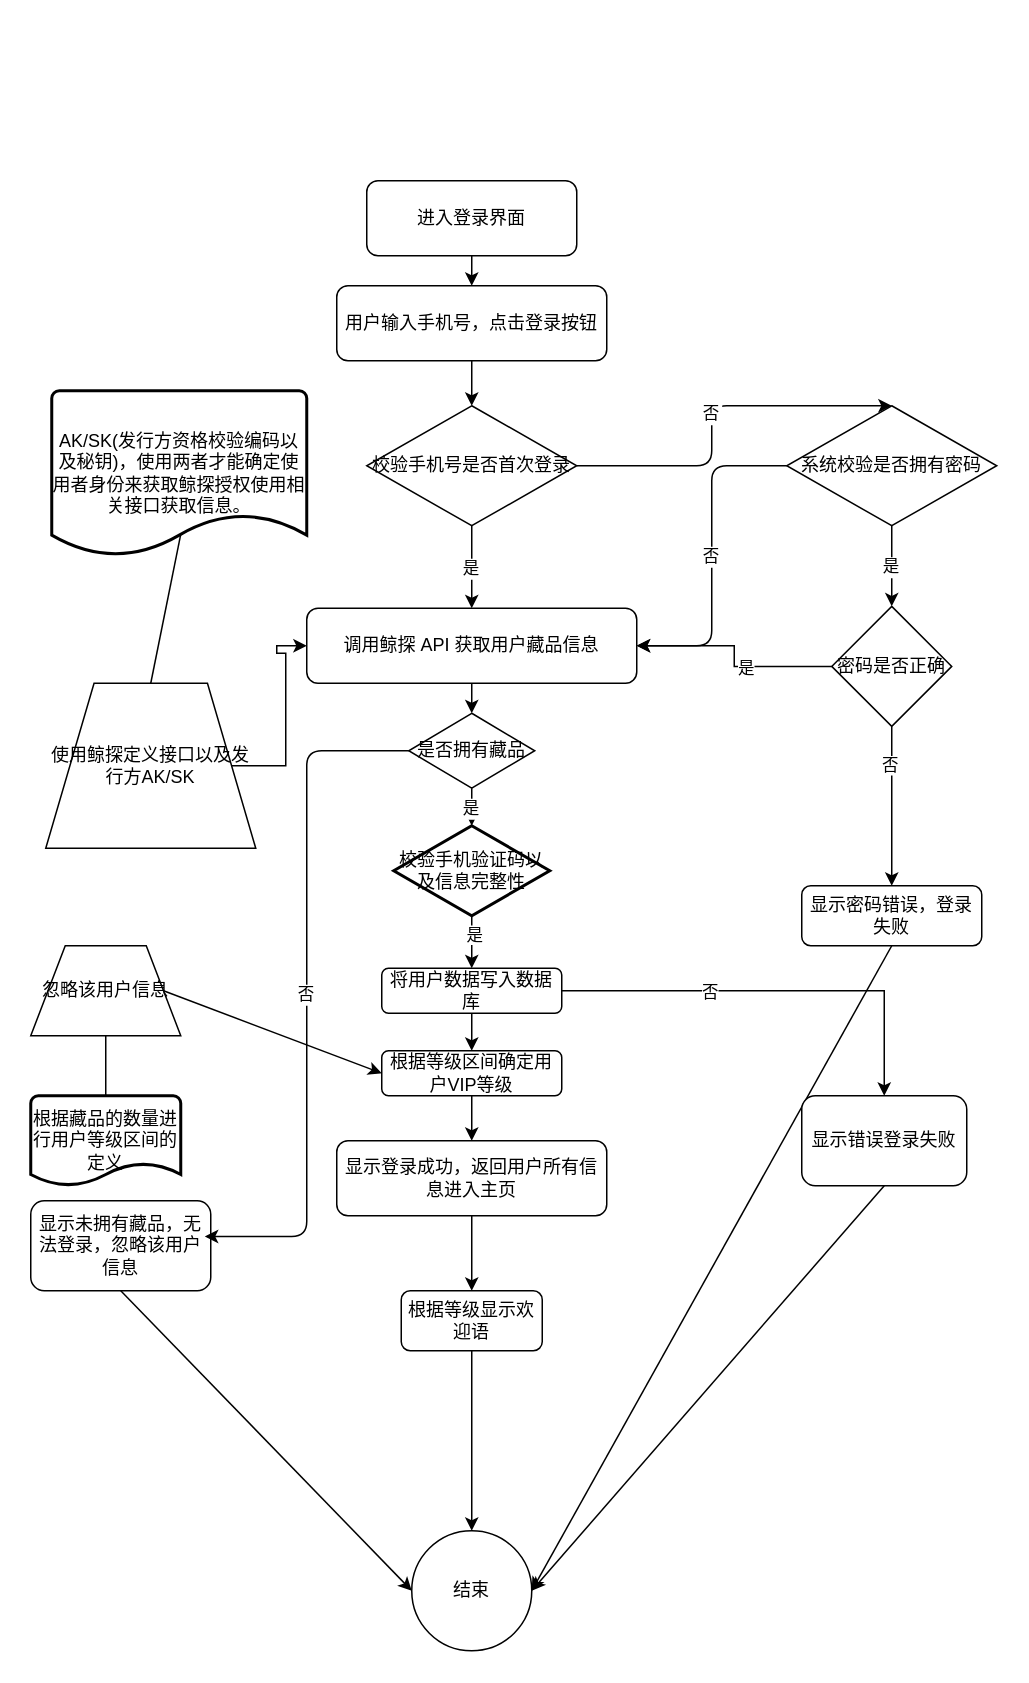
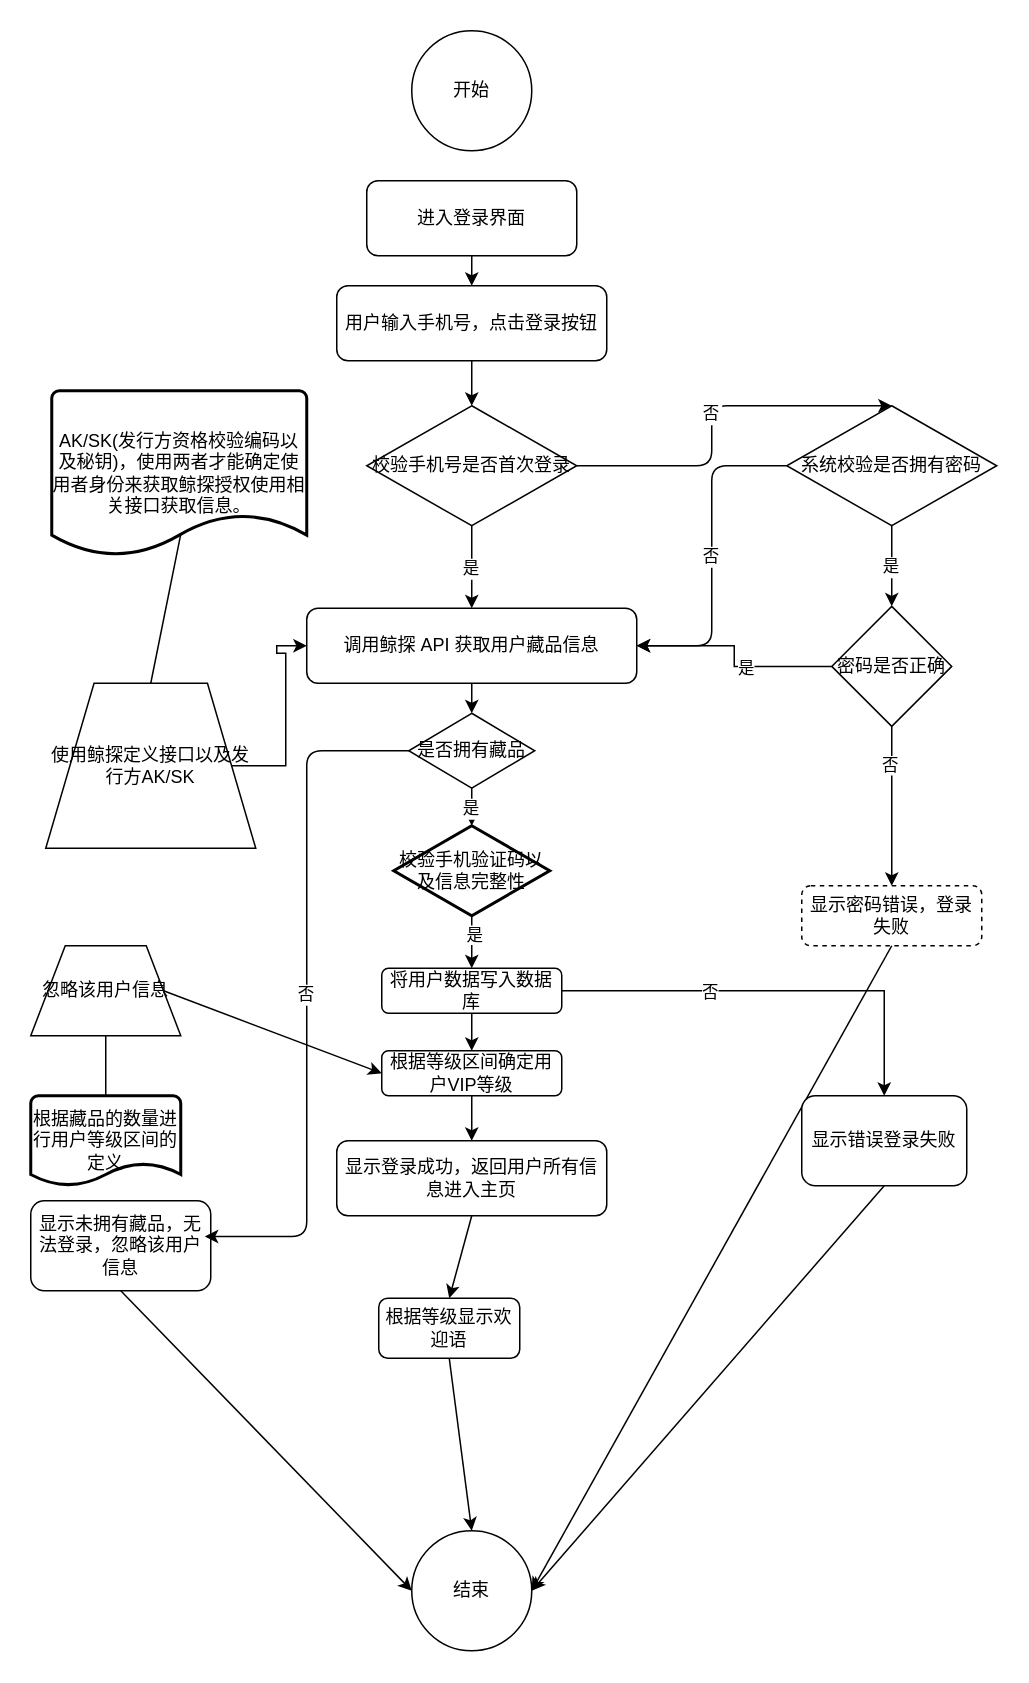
+ <mxCell id="2" value="开始" style="ellipse;whiteSpace=wrap;html=1;" parent="1" vertex="1"><mxGeometry x="274" y="20" width="80" height="80" as="geometry" /></mxCell>
- <mxCell id="22" value="显示密码错误，登录失败" style="rounded=1;whiteSpace=wrap;html=1;" parent="1" vertex="1"><mxGeometry x="534" y="590" width="120" height="40" as="geometry" /></mxCell>
+ <mxCell id="22" value="显示密码错误，登录失败" style="rounded=1;whiteSpace=wrap;html=1;dashed=1;" parent="1" vertex="1"><mxGeometry x="534" y="590" width="120" height="40" as="geometry" /></mxCell>
- <mxCell id="36" value="根据等级显示欢迎语" style="rounded=1;whiteSpace=wrap;html=1;" vertex="1" parent="1"><mxGeometry x="267" y="860" width="94" height="40" as="geometry" /></mxCell>
+ <mxCell id="36" value="根据等级显示欢迎语" style="rounded=1;whiteSpace=wrap;html=1;" vertex="1" parent="1"><mxGeometry x="252" y="865" width="94" height="40" as="geometry" /></mxCell>
